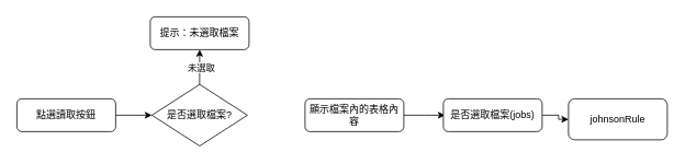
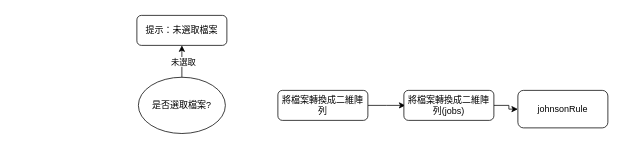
- <mxCell id="3" value="點選讀取按鈕" style="rounded=1;whiteSpace=wrap;html=1;fontSize=12;glass=0;strokeWidth=1;shadow=0;" parent="1" vertex="1"><mxGeometry x="20" y="120" width="120" height="40" as="geometry" /></mxCell>
- <mxCell id="2" style="edgeStyle=orthogonalEdgeStyle;rounded=0;orthogonalLoop=1;jettySize=auto;html=1;" parent="1" source="3" target="5" edge="1"><mxGeometry relative="1" as="geometry" /></mxCell>
- <mxCell id="5" value="是否選取檔案?" style="rhombus;whiteSpace=wrap;html=1;" parent="1" vertex="1"><mxGeometry x="184" y="102.5" width="116" height="75" as="geometry" /></mxCell>
+ <mxCell id="5" value="是否選取檔案?" style="ellipse;whiteSpace=wrap;html=1;" parent="1" vertex="1"><mxGeometry x="184" y="102.5" width="116" height="75" as="geometry" /></mxCell>
- <mxCell id="9" value="顯示檔案內的表格內容" style="rounded=1;whiteSpace=wrap;html=1;fontSize=12;glass=0;strokeWidth=1;shadow=0;" parent="1" vertex="1"><mxGeometry x="370" y="120" width="120" height="40" as="geometry" /></mxCell>
+ <mxCell id="9" value="將檔案轉換成二維陣列" style="rounded=1;whiteSpace=wrap;html=1;fontSize=12;glass=0;strokeWidth=1;shadow=0;" parent="1" vertex="1"><mxGeometry x="370" y="120" width="120" height="40" as="geometry" /></mxCell>
- <mxCell id="11" value="是否選取檔案(jobs)" style="rounded=1;whiteSpace=wrap;html=1;fontSize=12;glass=0;strokeWidth=1;shadow=0;" parent="1" vertex="1"><mxGeometry x="538" y="120" width="120" height="40" as="geometry" /></mxCell>
+ <mxCell id="11" value="將檔案轉換成二維陣列(jobs)" style="rounded=1;whiteSpace=wrap;html=1;fontSize=12;glass=0;strokeWidth=1;shadow=0;" parent="1" vertex="1"><mxGeometry x="538" y="120" width="120" height="40" as="geometry" /></mxCell>
